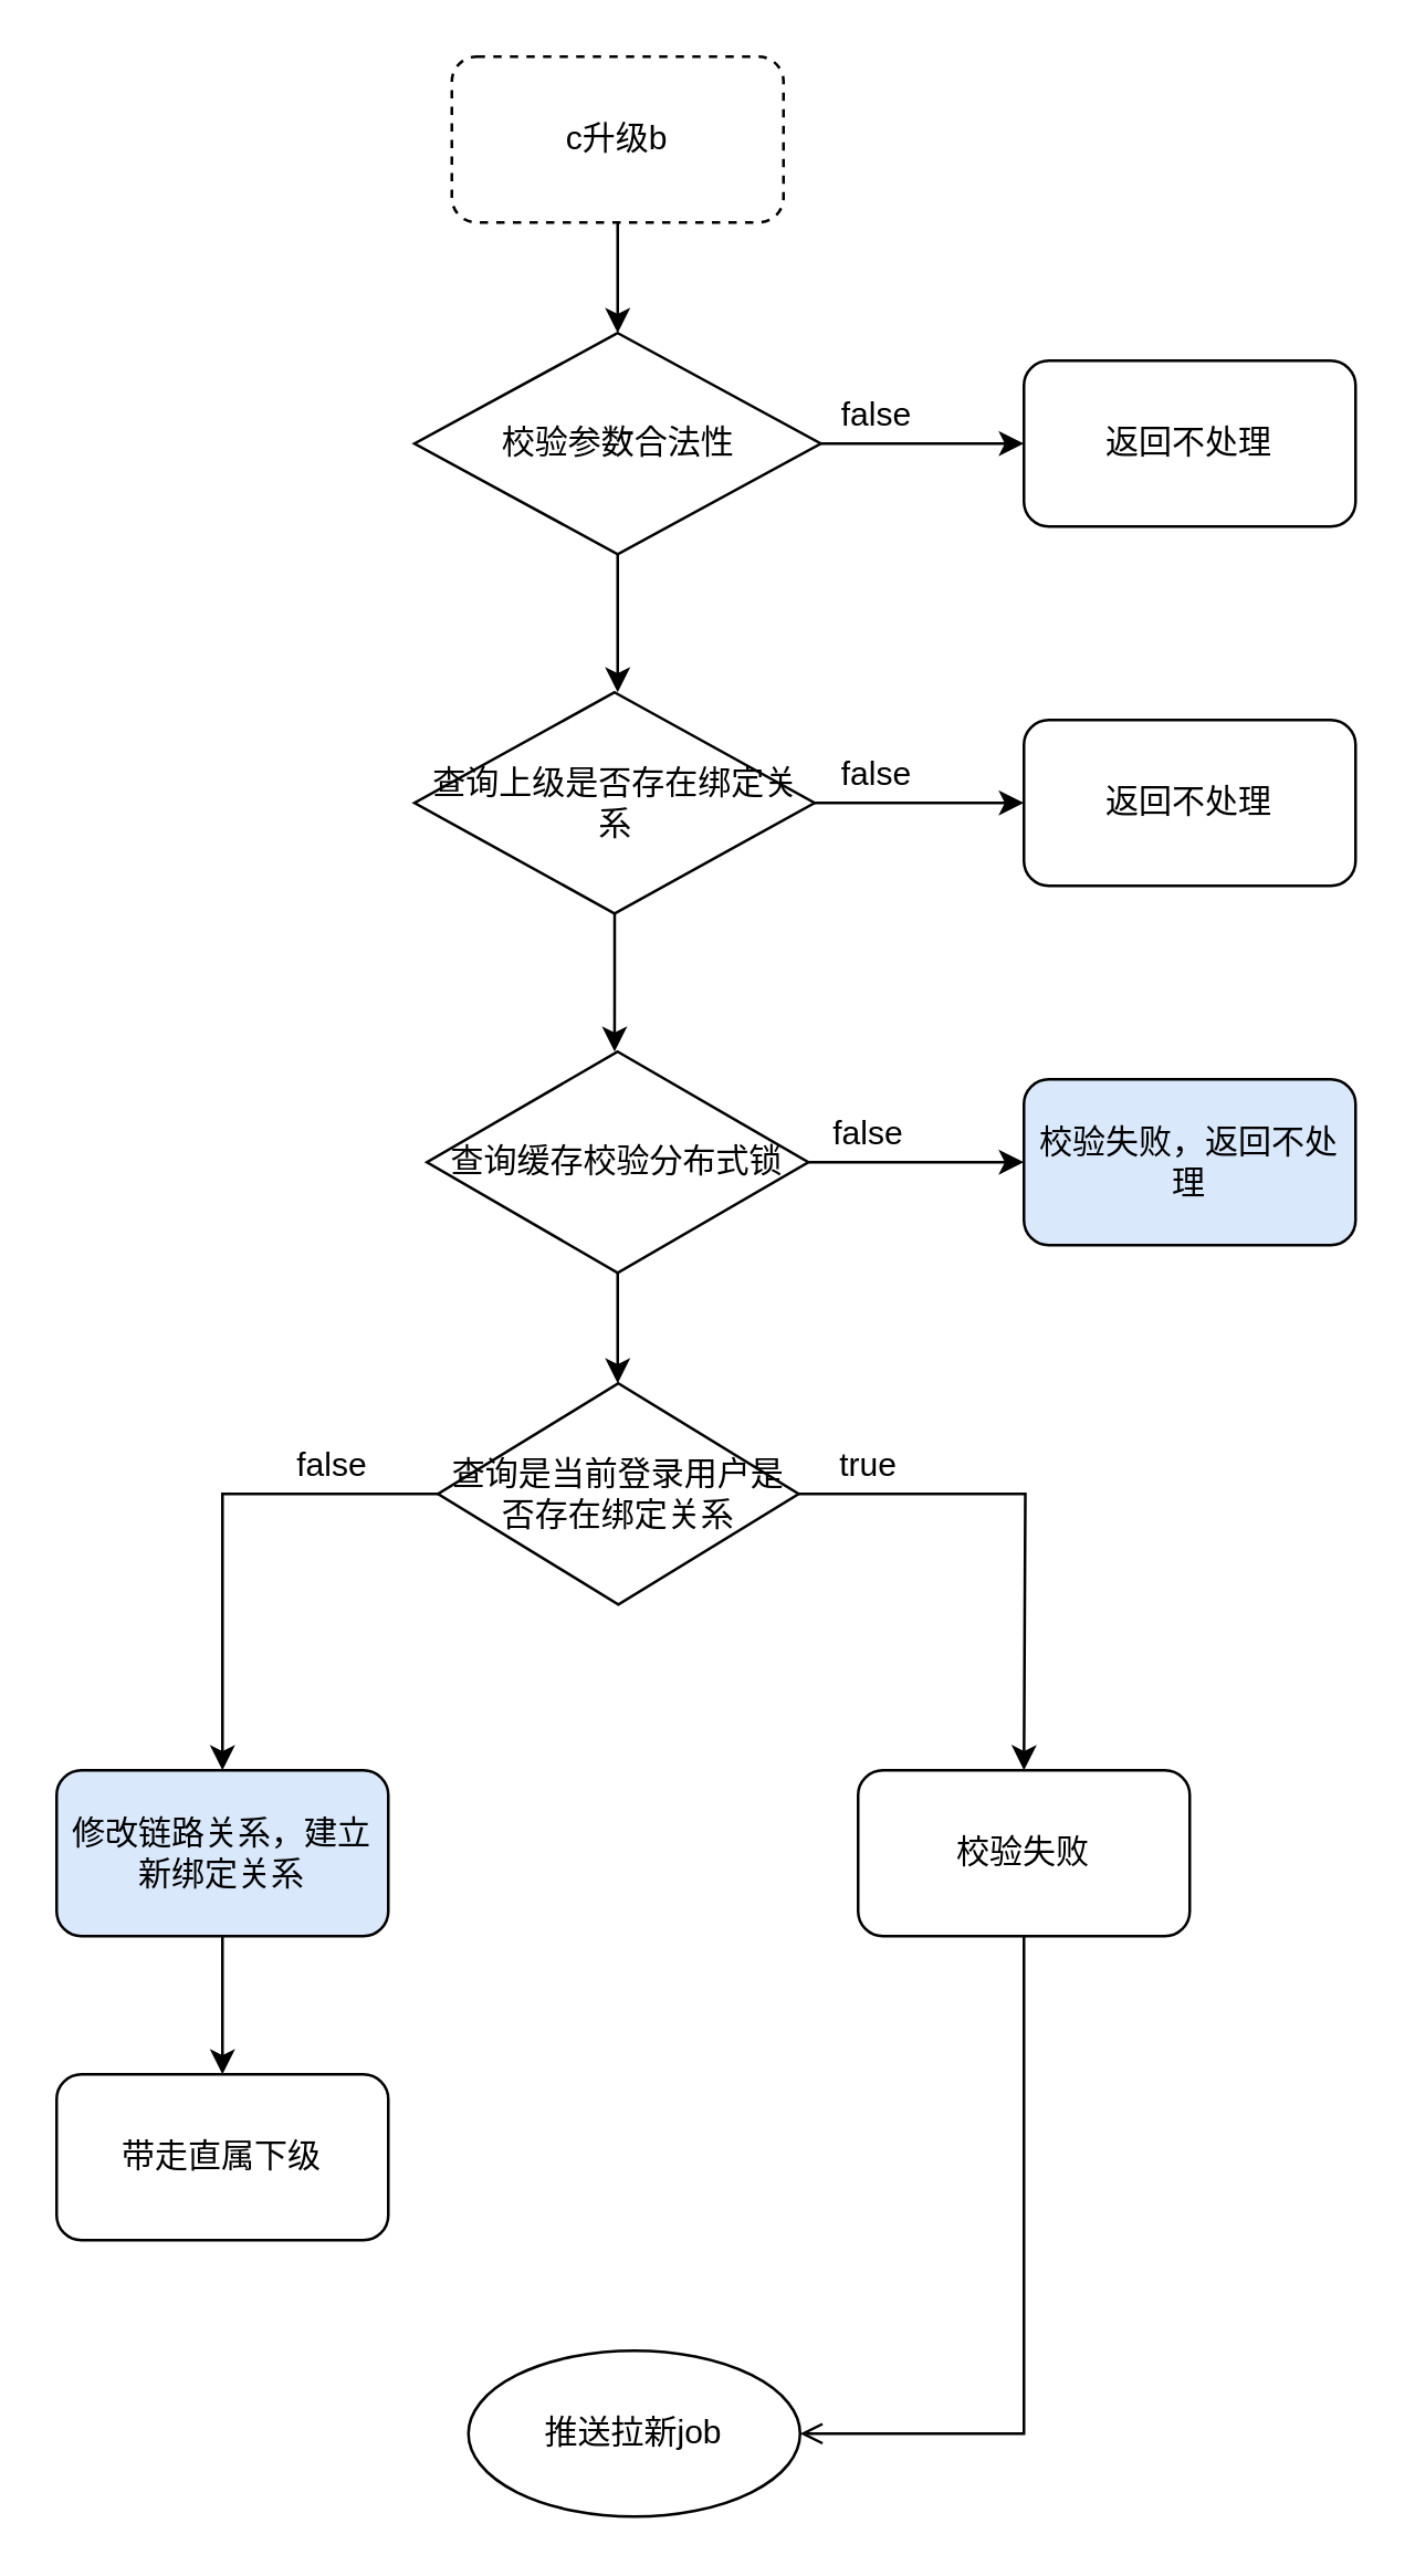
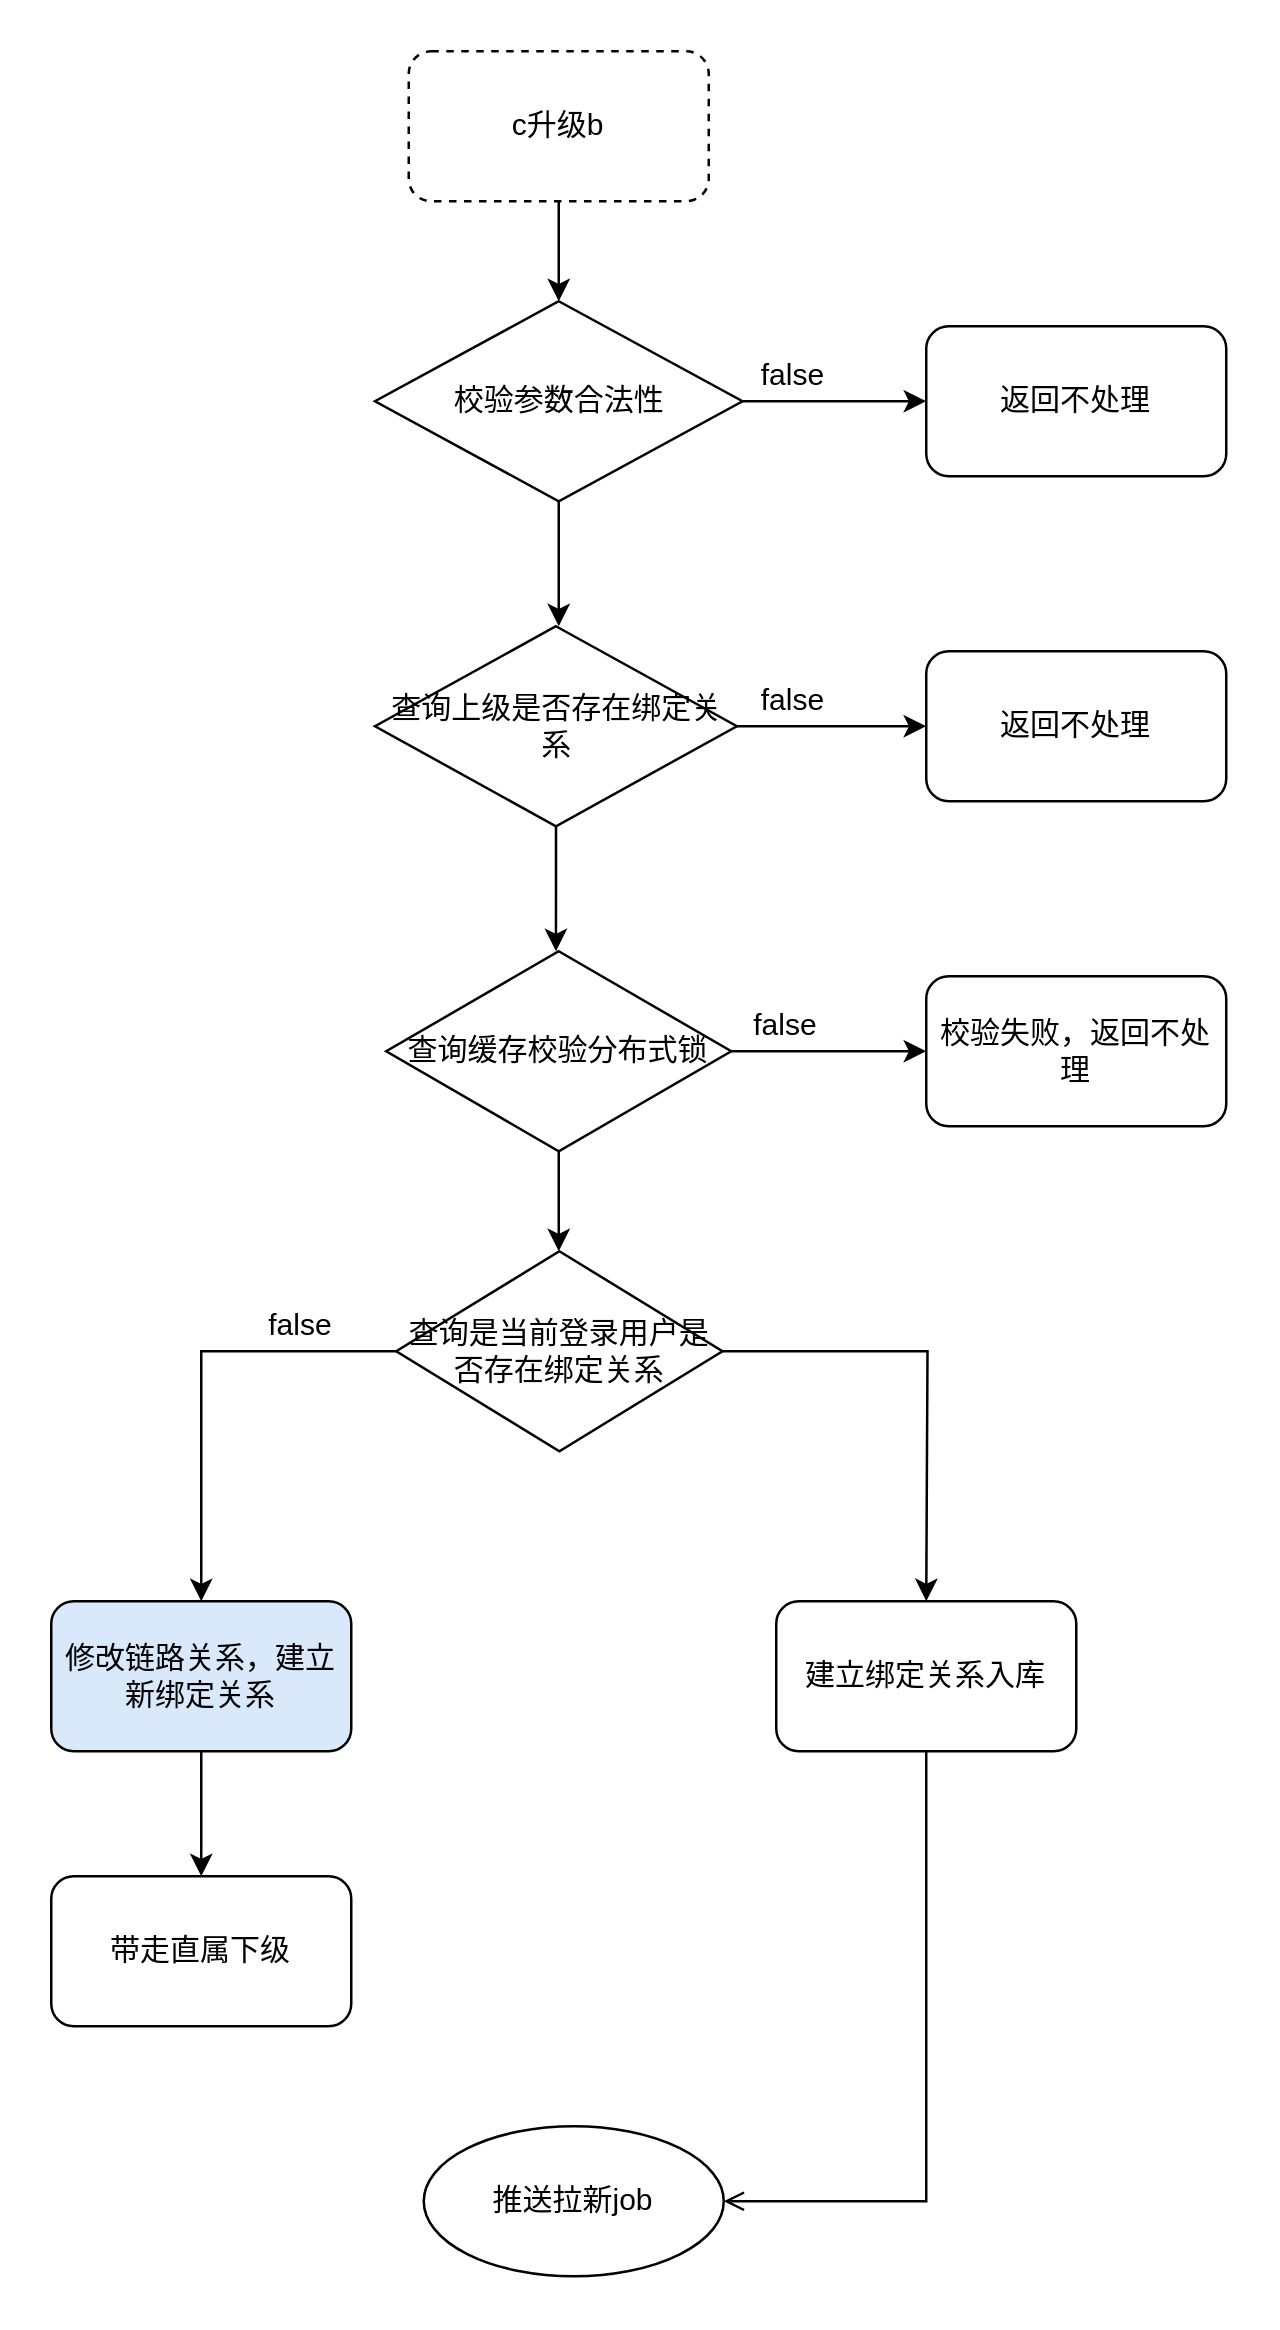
- <mxCell id="18" value="校验失败，返回不处理" style="rounded=1;whiteSpace=wrap;html=1;fillColor=#dae8fc;" parent="1" vertex="1"><mxGeometry x="370" y="390" width="120" height="60" as="geometry" /></mxCell>
+ <mxCell id="18" value="校验失败，返回不处理" style="rounded=1;whiteSpace=wrap;html=1;" parent="1" vertex="1"><mxGeometry x="370" y="390" width="120" height="60" as="geometry" /></mxCell>
- <mxCell id="22" value="true" style="text;html=1;strokeColor=none;fillColor=none;align=center;verticalAlign=middle;whiteSpace=wrap;rounded=0;" parent="1" vertex="1"><mxGeometry x="294" y="520" width="40" height="20" as="geometry" /></mxCell>
- <mxCell id="25" value="校验失败" style="rounded=1;whiteSpace=wrap;html=1;" parent="1" vertex="1"><mxGeometry x="310" y="640" width="120" height="60" as="geometry" /></mxCell>
+ <mxCell id="25" value="建立绑定关系入库" style="rounded=1;whiteSpace=wrap;html=1;" parent="1" vertex="1"><mxGeometry x="310" y="640" width="120" height="60" as="geometry" /></mxCell>
